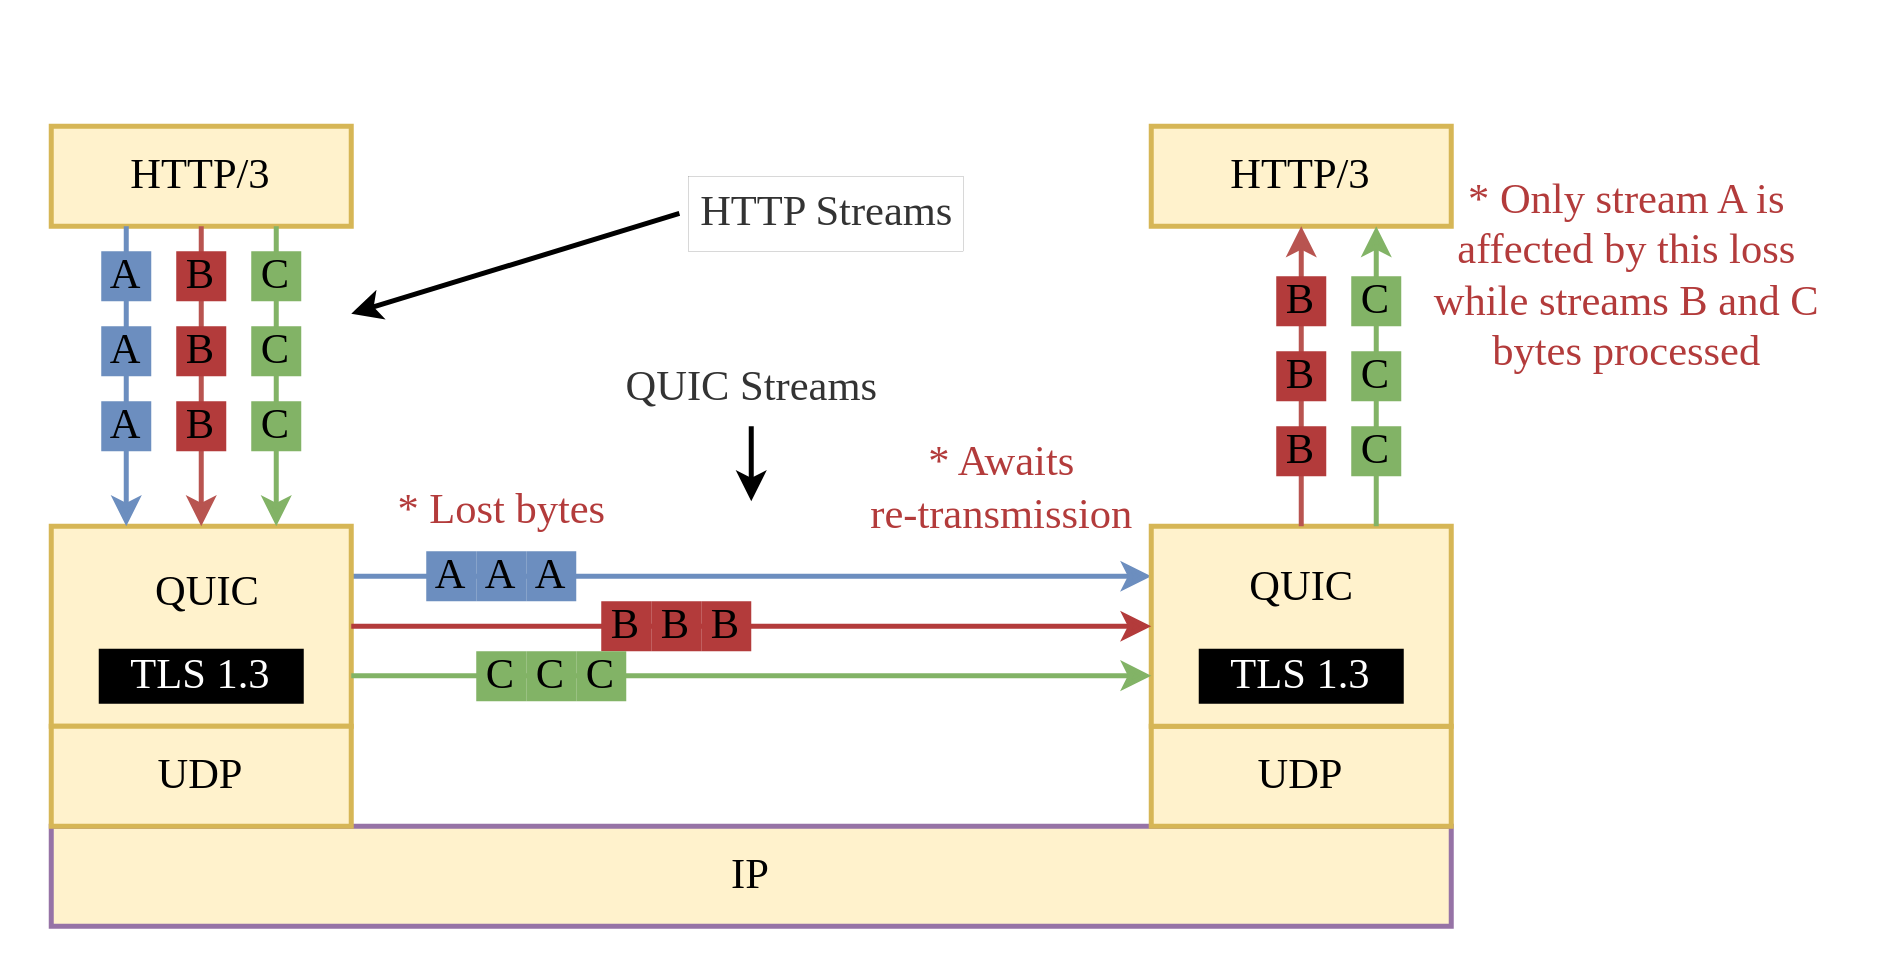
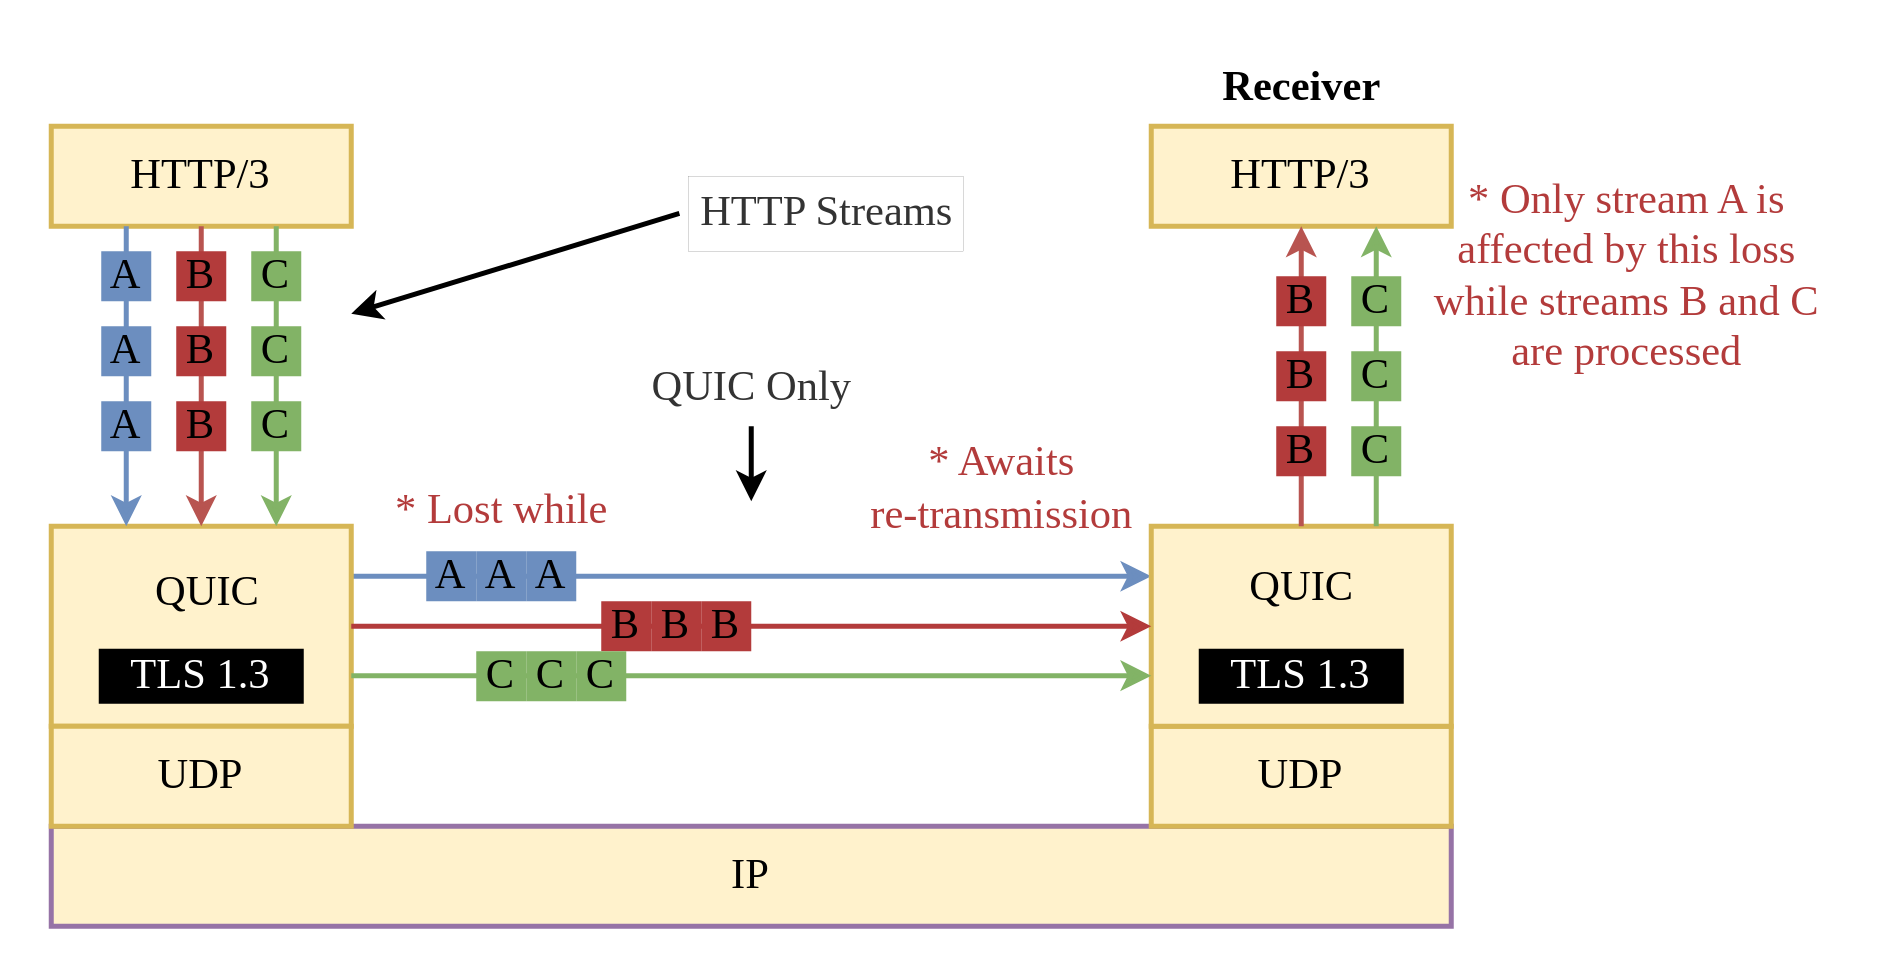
+ <mxCell id="11" value="&lt;span style=&quot;font-size: 17px;&quot;&gt;&lt;b style=&quot;font-size: 17px;&quot;&gt;Receiver&lt;/b&gt;&lt;/span&gt;" style="text;html=1;align=center;verticalAlign=middle;resizable=0;points=[];autosize=1;strokeColor=none;fillColor=none;fontFamily=Ubuntu Condensed;fontSource=https%3A%2F%2Ffonts.googleapis.com%2Fcss%3Ffamily%3DUbuntu%2BCondensed;fontSize=17;" parent="1" vertex="1"><mxGeometry x="480" y="20" width="80" height="30" as="geometry" /></mxCell>
- <mxCell id="54" value="&lt;span style=&quot;color: rgb(179, 59, 59); font-family: &amp;quot;Ubuntu Condensed&amp;quot;; font-size: 17px;&quot;&gt;* Only stream A is &lt;br&gt;affected by this loss&lt;br&gt;while streams B and C &lt;br&gt;bytes processed&lt;br&gt;&lt;/span&gt;" style="text;html=1;align=center;verticalAlign=middle;resizable=0;points=[];autosize=1;strokeColor=none;fillColor=none;" vertex="1" parent="1"><mxGeometry x="570" y="60" width="160" height="100" as="geometry" /></mxCell>
+ <mxCell id="54" value="&lt;span style=&quot;color: rgb(179, 59, 59); font-family: &amp;quot;Ubuntu Condensed&amp;quot;; font-size: 17px;&quot;&gt;* Only stream A is &lt;br&gt;affected by this loss&lt;br&gt;while streams B and C &lt;br&gt;are processed&lt;br&gt;&lt;/span&gt;" style="text;html=1;align=center;verticalAlign=middle;resizable=0;points=[];autosize=1;strokeColor=none;fillColor=none;" vertex="1" parent="1"><mxGeometry x="570" y="60" width="160" height="100" as="geometry" /></mxCell>
- <mxCell id="20" value="QUIC Streams" style="text;html=1;align=center;verticalAlign=middle;resizable=0;points=[];autosize=1;strokeColor=none;fillColor=none;fontSize=17;fontColor=#333333;strokeWidth=0;fontStyle=0;fontFamily=Ubuntu Condensed;fontSource=https%3A%2F%2Ffonts.googleapis.com%2Fcss%3Ffamily%3DUbuntu%2BCondensed;" parent="1" vertex="1"><mxGeometry x="245" y="140" width="110" height="30" as="geometry" /></mxCell>
+ <mxCell id="20" value="QUIC Only" style="text;html=1;align=center;verticalAlign=middle;resizable=0;points=[];autosize=1;strokeColor=none;fillColor=none;fontSize=17;fontColor=#333333;strokeWidth=0;fontStyle=0;fontFamily=Ubuntu Condensed;fontSource=https%3A%2F%2Ffonts.googleapis.com%2Fcss%3Ffamily%3DUbuntu%2BCondensed;" parent="1" vertex="1"><mxGeometry x="245" y="140" width="110" height="30" as="geometry" /></mxCell>
- <mxCell id="42" value="&lt;span style=&quot;color: rgb(179, 59, 59); font-family: &amp;quot;Ubuntu Condensed&amp;quot;; font-size: 17px;&quot;&gt;* Lost bytes&lt;/span&gt;" style="text;html=1;align=center;verticalAlign=middle;resizable=0;points=[];autosize=1;strokeColor=none;fillColor=none;" vertex="1" parent="1"><mxGeometry x="150" y="189" width="100" height="30" as="geometry" /></mxCell>
+ <mxCell id="42" value="&lt;span style=&quot;color: rgb(179, 59, 59); font-family: &amp;quot;Ubuntu Condensed&amp;quot;; font-size: 17px;&quot;&gt;* Lost while&lt;/span&gt;" style="text;html=1;align=center;verticalAlign=middle;resizable=0;points=[];autosize=1;strokeColor=none;fillColor=none;" vertex="1" parent="1"><mxGeometry x="150" y="189" width="100" height="30" as="geometry" /></mxCell>
